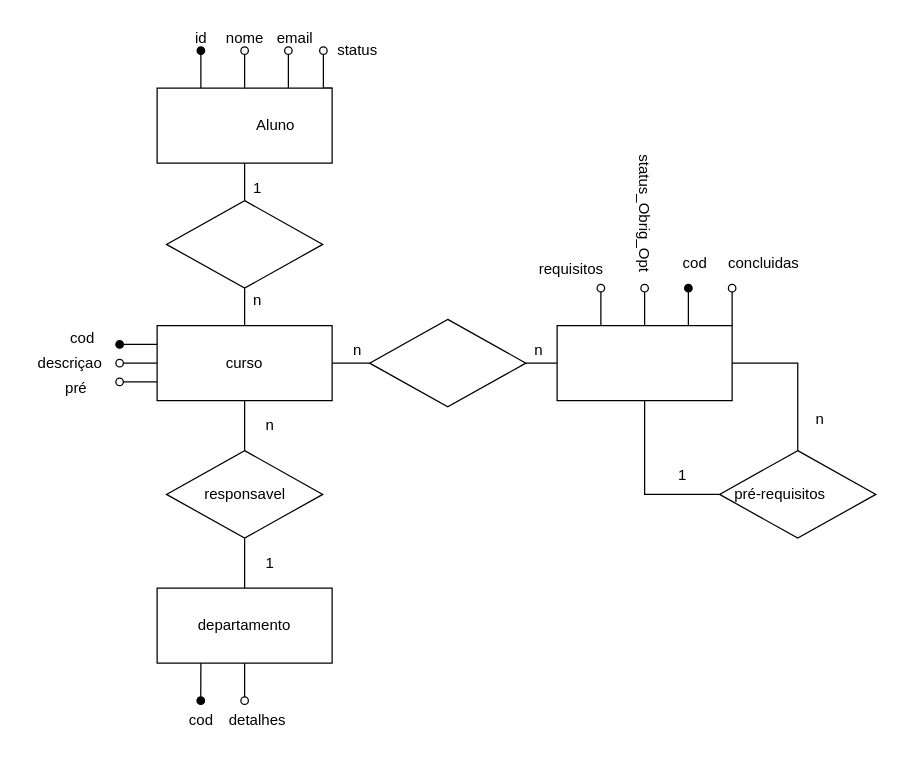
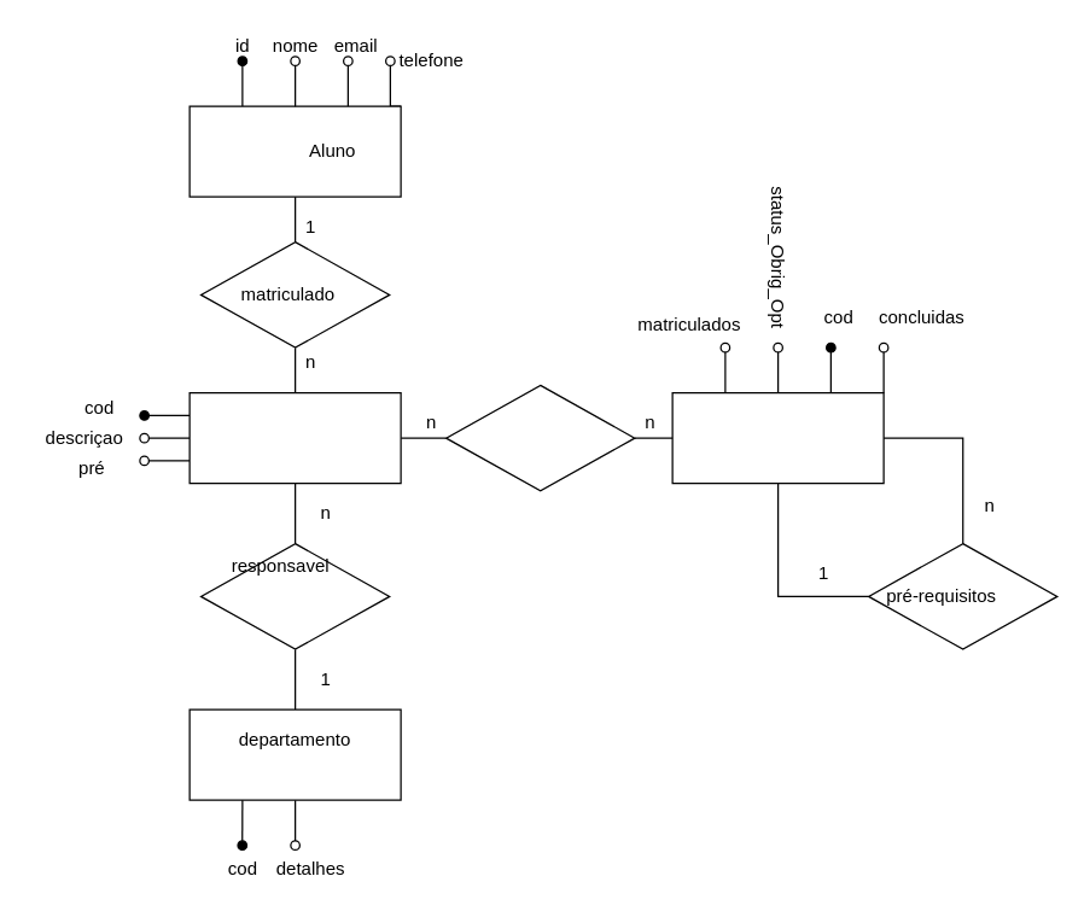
- <mxCell id="52" value="status" style="text;html=1;align=center;verticalAlign=middle;resizable=0;points=[];autosize=1;strokeColor=none;fillColor=none;" vertex="1" parent="1"><mxGeometry x="255" y="30" width="60" height="20" as="geometry" /></mxCell>
+ <mxCell id="52" value="telefone" style="text;html=1;align=center;verticalAlign=middle;resizable=0;points=[];autosize=1;strokeColor=none;fillColor=none;" vertex="1" parent="1"><mxGeometry x="255" y="30" width="60" height="20" as="geometry" /></mxCell>
+ <mxCell id="36" value="matriculado" style="text;html=1;align=center;verticalAlign=middle;resizable=0;points=[];autosize=1;strokeColor=none;fillColor=none;" vertex="1" parent="1"><mxGeometry x="150" y="185" width="80" height="20" as="geometry" /></mxCell>
- <mxCell id="43" value="requisitos" style="text;html=1;align=center;verticalAlign=middle;resizable=0;points=[];autosize=1;strokeColor=none;fillColor=none;" vertex="1" parent="1"><mxGeometry x="416" y="205" width="80" height="20" as="geometry" /></mxCell>
+ <mxCell id="43" value="matriculados" style="text;html=1;align=center;verticalAlign=middle;resizable=0;points=[];autosize=1;strokeColor=none;fillColor=none;" vertex="1" parent="1"><mxGeometry x="416" y="205" width="80" height="20" as="geometry" /></mxCell>
- <mxCell id="21" value="curso" style="text;html=1;strokeColor=none;fillColor=none;align=center;verticalAlign=middle;whiteSpace=wrap;rounded=0;" vertex="1" parent="1"><mxGeometry x="165" y="275" width="60" height="30" as="geometry" /></mxCell>
- <mxCell id="37" value="responsavel" style="text;html=1;align=center;verticalAlign=middle;resizable=0;points=[];autosize=1;strokeColor=none;fillColor=none;" vertex="1" parent="1"><mxGeometry x="155" y="385" width="80" height="20" as="geometry" /></mxCell>
+ <mxCell id="37" value="responsavel" style="text;html=1;align=center;verticalAlign=middle;resizable=0;points=[];autosize=1;strokeColor=none;fillColor=none;" vertex="1" parent="1"><mxGeometry x="145" y="365" width="80" height="20" as="geometry" /></mxCell>
- <mxCell id="22" value="departamento" style="text;html=1;strokeColor=none;fillColor=none;align=center;verticalAlign=middle;whiteSpace=wrap;rounded=0;" vertex="1" parent="1"><mxGeometry x="165" y="485" width="60" height="30" as="geometry" /></mxCell>
+ <mxCell id="22" value="departamento" style="text;html=1;strokeColor=none;fillColor=none;align=center;verticalAlign=middle;whiteSpace=wrap;rounded=0;" vertex="1" parent="1"><mxGeometry x="165" y="475" width="60" height="30" as="geometry" /></mxCell>
